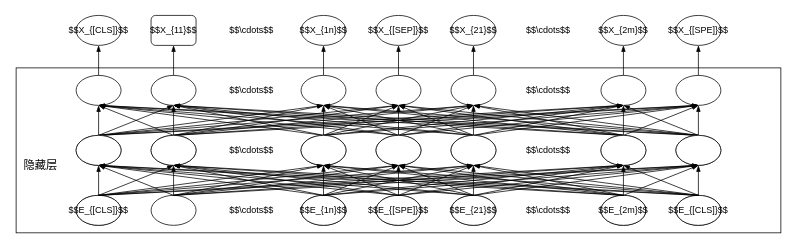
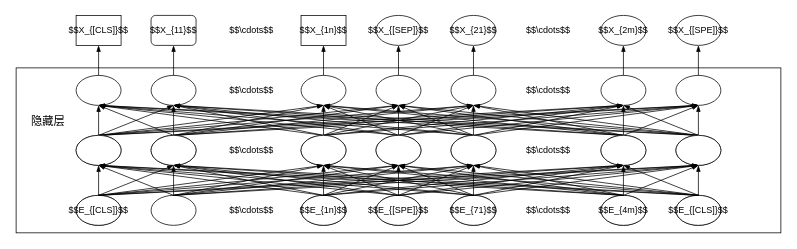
- <mxCell id="140" value="$$X_{[CLS]}$$" style="ellipse;whiteSpace=wrap;html=1;aspect=fixed;" vertex="1" parent="1"><mxGeometry x="101" y="20" width="59.99" height="40" as="geometry" /></mxCell>
+ <mxCell id="140" value="$$X_{[CLS]}$$" style="whiteSpace=wrap;html=1;aspect=fixed;rounded=0;" vertex="1" parent="1"><mxGeometry x="101" y="20" width="59.99" height="40" as="geometry" /></mxCell>
- <mxCell id="143" value="$$X_{1n}$$" style="ellipse;whiteSpace=wrap;html=1;aspect=fixed;" vertex="1" parent="1"><mxGeometry x="401" y="20" width="59.99" height="40" as="geometry" /></mxCell>
+ <mxCell id="143" value="$$X_{1n}$$" style="whiteSpace=wrap;html=1;aspect=fixed;rounded=0;" vertex="1" parent="1"><mxGeometry x="401" y="20" width="59.99" height="40" as="geometry" /></mxCell>
- <mxCell id="157" value="隐藏层" style="text;html=1;align=center;verticalAlign=middle;whiteSpace=wrap;rounded=0;fontSize=15;" vertex="1" parent="1"><mxGeometry x="24" y="205" width="60" height="30" as="geometry" /></mxCell>
+ <mxCell id="157" value="隐藏层" style="text;html=1;align=center;verticalAlign=middle;whiteSpace=wrap;rounded=0;fontSize=15;" vertex="1" parent="1"><mxGeometry x="34" y="145" width="60" height="30" as="geometry" /></mxCell>
- <mxCell id="13" value="$$E_{21}$$" style="ellipse;whiteSpace=wrap;html=1;aspect=fixed;" vertex="1" parent="1"><mxGeometry x="601" y="260" width="59.99" height="40" as="geometry" /></mxCell>
+ <mxCell id="13" value="$$E_{71}$$" style="ellipse;whiteSpace=wrap;html=1;aspect=fixed;" vertex="1" parent="1"><mxGeometry x="601" y="260" width="59.99" height="40" as="geometry" /></mxCell>
- <mxCell id="15" value="$$E_{2m}$$" style="ellipse;whiteSpace=wrap;html=1;aspect=fixed;" vertex="1" parent="1"><mxGeometry x="801" y="260" width="59.99" height="40" as="geometry" /></mxCell>
+ <mxCell id="15" value="$$E_{4m}$$" style="ellipse;whiteSpace=wrap;html=1;aspect=fixed;" vertex="1" parent="1"><mxGeometry x="801" y="260" width="59.99" height="40" as="geometry" /></mxCell>
